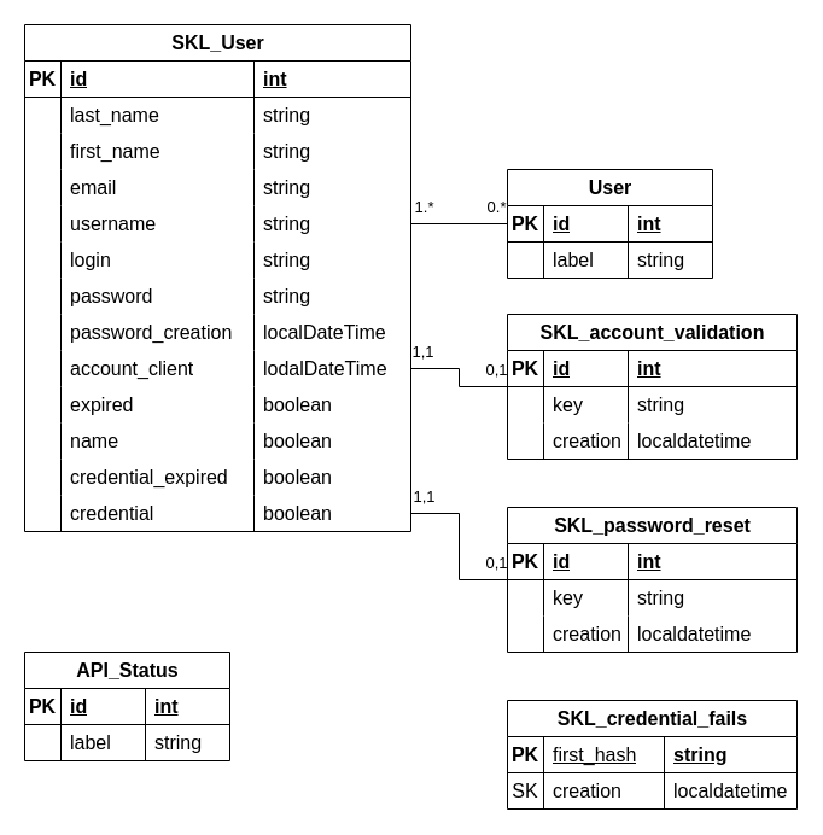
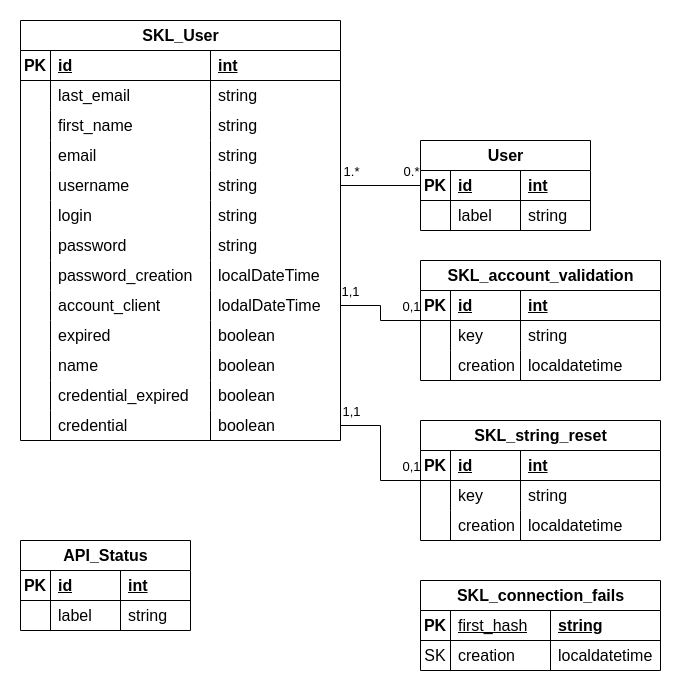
- <mxCell id="9" value="last_name" style="shape=partialRectangle;connectable=0;fillColor=none;top=0;left=0;bottom=0;right=0;align=left;spacingLeft=6;overflow=hidden;whiteSpace=wrap;html=1;fontSize=16;" parent="7" vertex="1"><mxGeometry x="30" width="160" height="30" as="geometry"><mxRectangle width="160" height="30" as="alternateBounds" /></mxGeometry></mxCell>
+ <mxCell id="9" value="last_email" style="shape=partialRectangle;connectable=0;fillColor=none;top=0;left=0;bottom=0;right=0;align=left;spacingLeft=6;overflow=hidden;whiteSpace=wrap;html=1;fontSize=16;" parent="7" vertex="1"><mxGeometry x="30" width="160" height="30" as="geometry"><mxRectangle width="160" height="30" as="alternateBounds" /></mxGeometry></mxCell>
- <mxCell id="95" value="SKL_password_reset" style="shape=table;startSize=30;container=1;collapsible=1;childLayout=tableLayout;fixedRows=1;rowLines=0;fontStyle=1;align=center;resizeLast=1;html=1;fontSize=16;" vertex="1" parent="1"><mxGeometry x="420" y="420" width="240" height="120" as="geometry" /></mxCell>
+ <mxCell id="95" value="SKL_string_reset" style="shape=table;startSize=30;container=1;collapsible=1;childLayout=tableLayout;fixedRows=1;rowLines=0;fontStyle=1;align=center;resizeLast=1;html=1;fontSize=16;" vertex="1" parent="1"><mxGeometry x="420" y="420" width="240" height="120" as="geometry" /></mxCell>
- <mxCell id="108" value="SKL_credential_fails" style="shape=table;startSize=30;container=1;collapsible=1;childLayout=tableLayout;fixedRows=1;rowLines=0;fontStyle=1;align=center;resizeLast=1;html=1;fontSize=16;" vertex="1" parent="1"><mxGeometry x="420" y="580" width="240" height="90" as="geometry" /></mxCell>
+ <mxCell id="108" value="SKL_connection_fails" style="shape=table;startSize=30;container=1;collapsible=1;childLayout=tableLayout;fixedRows=1;rowLines=0;fontStyle=1;align=center;resizeLast=1;html=1;fontSize=16;" vertex="1" parent="1"><mxGeometry x="420" y="580" width="240" height="90" as="geometry" /></mxCell>
